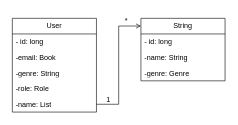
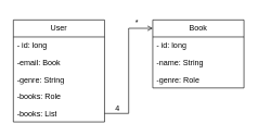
- <mxCell id="8" value="String" style="swimlane;fontStyle=0;childLayout=stackLayout;horizontal=1;startSize=26;fillColor=none;horizontalStack=0;resizeParent=1;resizeParentMax=0;resizeLast=0;collapsible=1;marginBottom=0;whiteSpace=wrap;html=1;" vertex="1" parent="1"><mxGeometry x="234" y="30" width="140" height="104" as="geometry" /></mxCell>
+ <mxCell id="8" value="Book" style="swimlane;fontStyle=0;childLayout=stackLayout;horizontal=1;startSize=26;fillColor=none;horizontalStack=0;resizeParent=1;resizeParentMax=0;resizeLast=0;collapsible=1;marginBottom=0;whiteSpace=wrap;html=1;" vertex="1" parent="1"><mxGeometry x="234" y="30" width="140" height="104" as="geometry" /></mxCell>
- <mxCell id="11" value="-genre: Genre" style="text;strokeColor=none;fillColor=none;align=left;verticalAlign=top;spacingLeft=4;spacingRight=4;overflow=hidden;rotatable=0;points=[[0,0.5],[1,0.5]];portConstraint=eastwest;whiteSpace=wrap;html=1;" vertex="1" parent="8"><mxGeometry y="78" width="140" height="26" as="geometry" /></mxCell>
+ <mxCell id="11" value="-genre: Role" style="text;strokeColor=none;fillColor=none;align=left;verticalAlign=top;spacingLeft=4;spacingRight=4;overflow=hidden;rotatable=0;points=[[0,0.5],[1,0.5]];portConstraint=eastwest;whiteSpace=wrap;html=1;" vertex="1" parent="8"><mxGeometry y="78" width="140" height="26" as="geometry" /></mxCell>
- <mxCell id="6" value="-role: Role" style="text;strokeColor=none;fillColor=none;align=left;verticalAlign=top;spacingLeft=4;spacingRight=4;overflow=hidden;rotatable=0;points=[[0,0.5],[1,0.5]];portConstraint=eastwest;whiteSpace=wrap;html=1;" vertex="1" parent="2"><mxGeometry y="104" width="140" height="26" as="geometry" /></mxCell>
+ <mxCell id="6" value="-books: Role" style="text;strokeColor=none;fillColor=none;align=left;verticalAlign=top;spacingLeft=4;spacingRight=4;overflow=hidden;rotatable=0;points=[[0,0.5],[1,0.5]];portConstraint=eastwest;whiteSpace=wrap;html=1;" vertex="1" parent="2"><mxGeometry y="104" width="140" height="26" as="geometry" /></mxCell>
- <mxCell id="13" value="1" style="text;html=1;align=center;verticalAlign=middle;whiteSpace=wrap;rounded=0;" vertex="1" parent="1"><mxGeometry x="150" y="150" width="60" height="30" as="geometry" /></mxCell>
+ <mxCell id="13" value="4" style="text;html=1;align=center;verticalAlign=middle;whiteSpace=wrap;rounded=0;" vertex="1" parent="1"><mxGeometry x="150" y="150" width="60" height="30" as="geometry" /></mxCell>
- <mxCell id="7" value="-name: List" style="text;strokeColor=none;fillColor=none;align=left;verticalAlign=top;spacingLeft=4;spacingRight=4;overflow=hidden;rotatable=0;points=[[0,0.5],[1,0.5]];portConstraint=eastwest;whiteSpace=wrap;html=1;" vertex="1" parent="2"><mxGeometry y="130" width="140" height="26" as="geometry" /></mxCell>
+ <mxCell id="7" value="-books: List" style="text;strokeColor=none;fillColor=none;align=left;verticalAlign=top;spacingLeft=4;spacingRight=4;overflow=hidden;rotatable=0;points=[[0,0.5],[1,0.5]];portConstraint=eastwest;whiteSpace=wrap;html=1;" vertex="1" parent="2"><mxGeometry y="130" width="140" height="26" as="geometry" /></mxCell>
